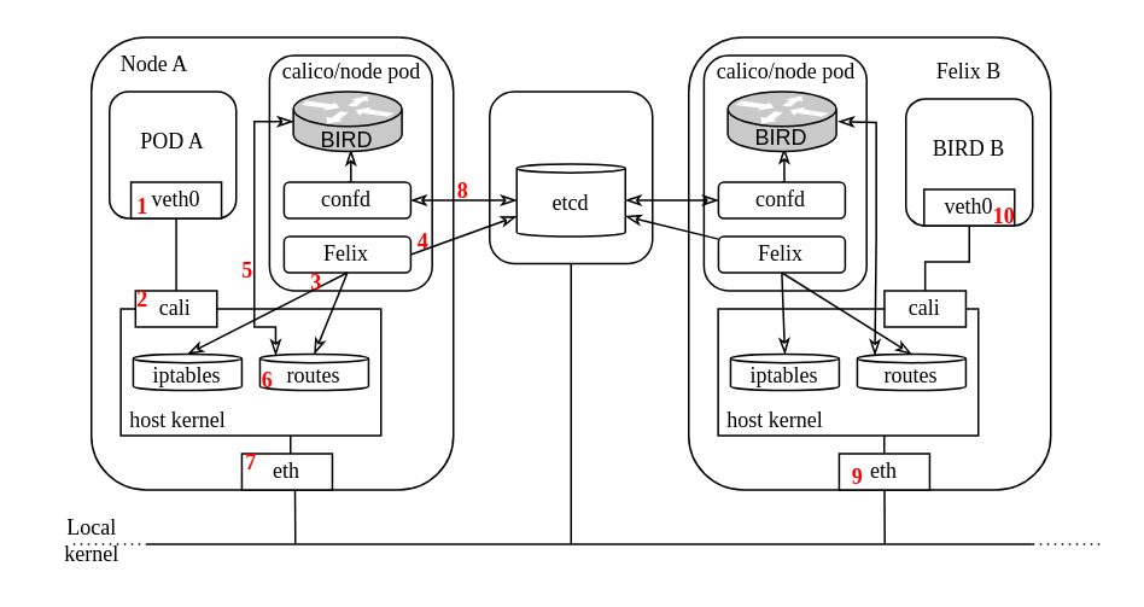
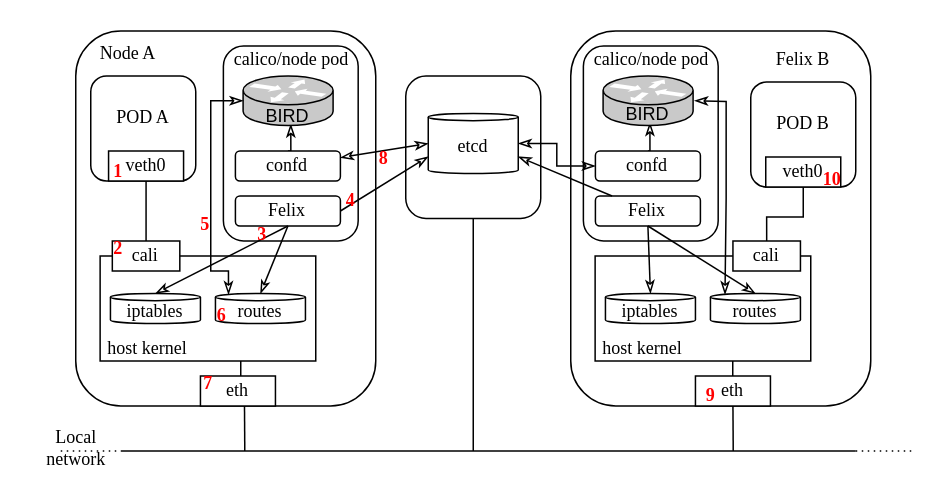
- <mxCell id="38" value="&lt;font face=&quot;newcomputermodern&quot;&gt;BIRD B&lt;br&gt;&lt;br&gt;&lt;/font&gt;" style="rounded=1;whiteSpace=wrap;html=1;fillColor=none;" parent="1" vertex="1"><mxGeometry x="500" y="54" width="70" height="70" as="geometry" /></mxCell>
+ <mxCell id="38" value="&lt;font face=&quot;newcomputermodern&quot;&gt;POD B&lt;br&gt;&lt;br&gt;&lt;/font&gt;" style="rounded=1;whiteSpace=wrap;html=1;fillColor=none;" parent="1" vertex="1"><mxGeometry x="500" y="54" width="70" height="70" as="geometry" /></mxCell>
- <mxCell id="32" value="&lt;font face=&quot;newcomputermodern&quot;&gt;etcd&lt;/font&gt;" style="shape=cylinder3;whiteSpace=wrap;html=1;boundedLbl=1;backgroundOutline=1;size=2.389;" parent="1" vertex="1"><mxGeometry x="285" y="90" width="60" height="40" as="geometry" /></mxCell>
+ <mxCell id="32" value="&lt;font face=&quot;newcomputermodern&quot;&gt;etcd&lt;/font&gt;" style="shape=cylinder3;whiteSpace=wrap;html=1;boundedLbl=1;backgroundOutline=1;size=2.389;" parent="1" vertex="1"><mxGeometry x="285" y="75" width="60" height="40" as="geometry" /></mxCell>
- <mxCell id="14" value="&lt;font face=&quot;newcomputermodern&quot;&gt;Local kernel&lt;/font&gt;" style="text;html=1;align=center;verticalAlign=middle;whiteSpace=wrap;rounded=0;" parent="1" vertex="1"><mxGeometry x="20" y="283" width="61" height="30" as="geometry" /></mxCell>
+ <mxCell id="14" value="&lt;font face=&quot;newcomputermodern&quot;&gt;Local network&lt;/font&gt;" style="text;html=1;align=center;verticalAlign=middle;whiteSpace=wrap;rounded=0;" parent="1" vertex="1"><mxGeometry x="20" y="283" width="61" height="30" as="geometry" /></mxCell>
